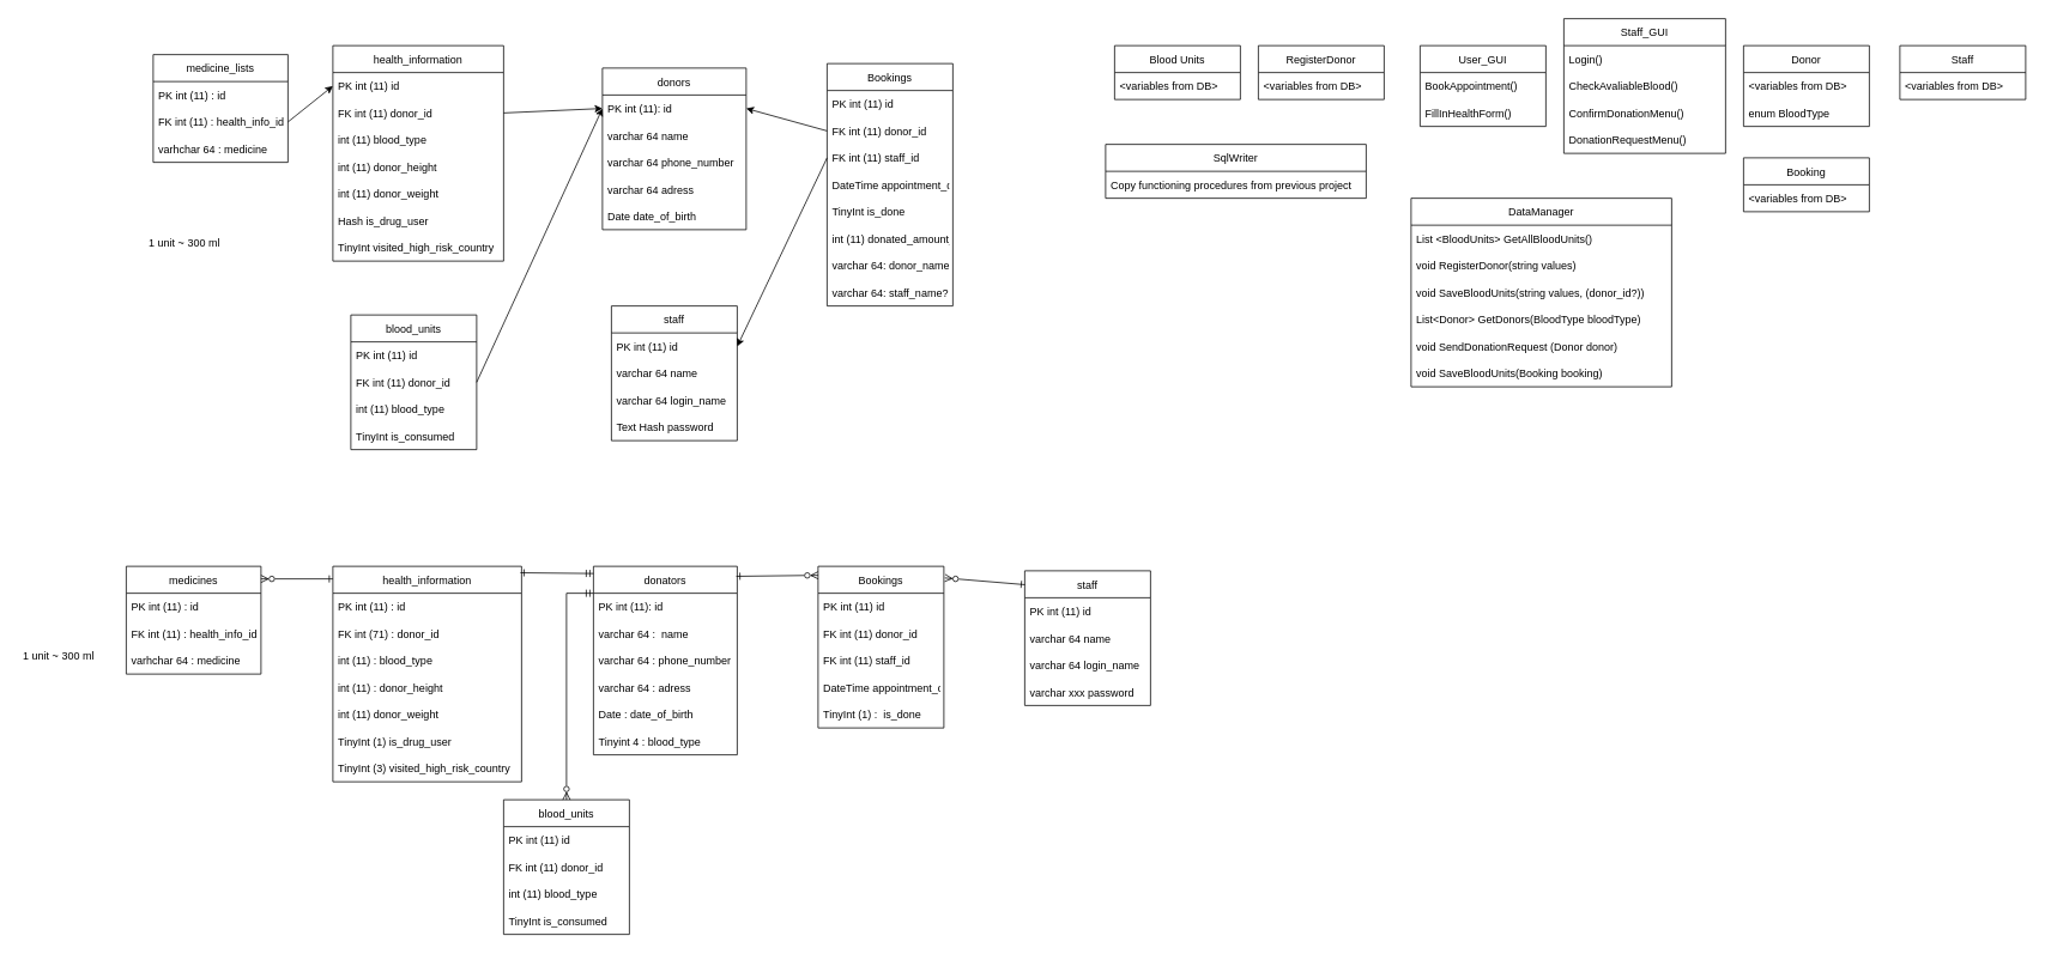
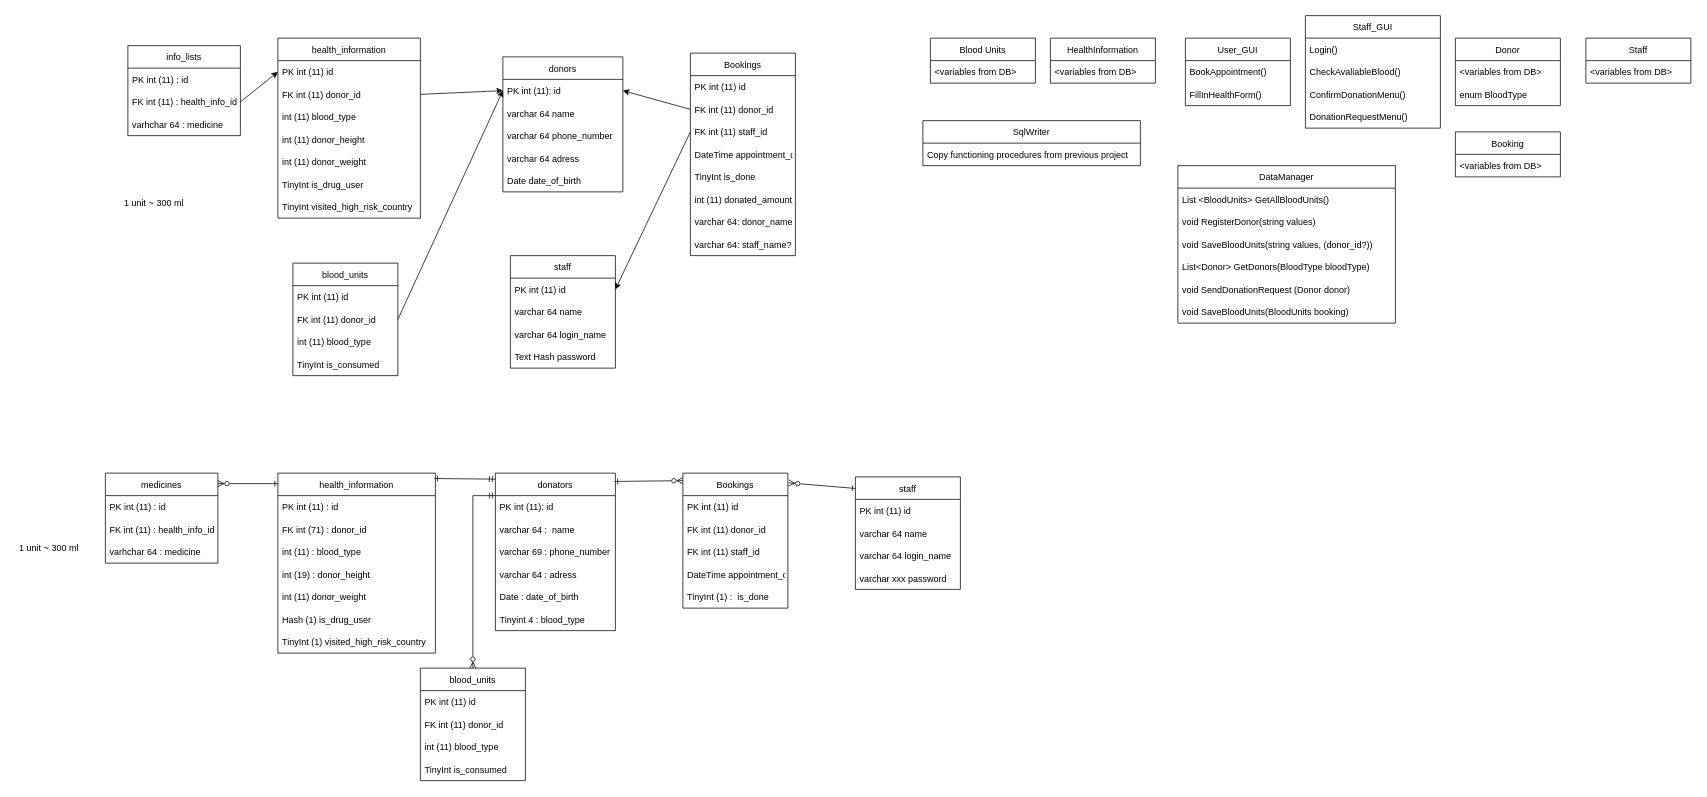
- <mxCell id="99" value="RegisterDonor" style="swimlane;fontStyle=0;childLayout=stackLayout;horizontal=1;startSize=30;horizontalStack=0;resizeParent=1;resizeParentMax=0;resizeLast=0;collapsible=1;marginBottom=0;" parent="1" vertex="1"><mxGeometry x="1400" y="50" width="140" height="60" as="geometry" /></mxCell>
+ <mxCell id="99" value="HealthInformation" style="swimlane;fontStyle=0;childLayout=stackLayout;horizontal=1;startSize=30;horizontalStack=0;resizeParent=1;resizeParentMax=0;resizeLast=0;collapsible=1;marginBottom=0;" parent="1" vertex="1"><mxGeometry x="1400" y="50" width="140" height="60" as="geometry" /></mxCell>
- <mxCell id="29" value="medicine_lists" style="swimlane;fontStyle=0;childLayout=stackLayout;horizontal=1;startSize=30;horizontalStack=0;resizeParent=1;resizeParentMax=0;resizeLast=0;collapsible=1;marginBottom=0;" parent="1" vertex="1"><mxGeometry x="170" y="60" width="150" height="120" as="geometry" /></mxCell>
+ <mxCell id="29" value="info_lists" style="swimlane;fontStyle=0;childLayout=stackLayout;horizontal=1;startSize=30;horizontalStack=0;resizeParent=1;resizeParentMax=0;resizeLast=0;collapsible=1;marginBottom=0;" parent="1" vertex="1"><mxGeometry x="170" y="60" width="150" height="120" as="geometry" /></mxCell>
- <mxCell id="8" value="Hash is_drug_user" style="text;strokeColor=none;fillColor=none;align=left;verticalAlign=middle;spacingLeft=4;spacingRight=4;overflow=hidden;points=[[0,0.5],[1,0.5]];portConstraint=eastwest;rotatable=0;" parent="2" vertex="1"><mxGeometry y="180" width="190" height="30" as="geometry" /></mxCell>
+ <mxCell id="8" value="TinyInt is_drug_user" style="text;strokeColor=none;fillColor=none;align=left;verticalAlign=middle;spacingLeft=4;spacingRight=4;overflow=hidden;points=[[0,0.5],[1,0.5]];portConstraint=eastwest;rotatable=0;" parent="2" vertex="1"><mxGeometry y="180" width="190" height="30" as="geometry" /></mxCell>
- <mxCell id="113" value="void SaveBloodUnits(Booking booking)" style="text;strokeColor=none;fillColor=none;align=left;verticalAlign=middle;spacingLeft=4;spacingRight=4;overflow=hidden;points=[[0,0.5],[1,0.5]];portConstraint=eastwest;rotatable=0;" parent="107" vertex="1"><mxGeometry y="180" width="290" height="30" as="geometry" /></mxCell>
+ <mxCell id="113" value="void SaveBloodUnits(BloodUnits booking)" style="text;strokeColor=none;fillColor=none;align=left;verticalAlign=middle;spacingLeft=4;spacingRight=4;overflow=hidden;points=[[0,0.5],[1,0.5]];portConstraint=eastwest;rotatable=0;" parent="107" vertex="1"><mxGeometry y="180" width="290" height="30" as="geometry" /></mxCell>
- <mxCell id="64" value="varchar 64 : phone_number" style="text;strokeColor=none;fillColor=none;align=left;verticalAlign=middle;spacingLeft=4;spacingRight=4;overflow=hidden;points=[[0,0.5],[1,0.5]];portConstraint=eastwest;rotatable=0;" parent="61" vertex="1"><mxGeometry y="90" width="160" height="30" as="geometry" /></mxCell>
+ <mxCell id="64" value="varchar 69 : phone_number" style="text;strokeColor=none;fillColor=none;align=left;verticalAlign=middle;spacingLeft=4;spacingRight=4;overflow=hidden;points=[[0,0.5],[1,0.5]];portConstraint=eastwest;rotatable=0;" parent="61" vertex="1"><mxGeometry y="90" width="160" height="30" as="geometry" /></mxCell>
- <mxCell id="57" value="int (11) : donor_height" style="text;strokeColor=none;fillColor=none;align=left;verticalAlign=middle;spacingLeft=4;spacingRight=4;overflow=hidden;points=[[0,0.5],[1,0.5]];portConstraint=eastwest;rotatable=0;" parent="53" vertex="1"><mxGeometry y="120" width="210" height="30" as="geometry" /></mxCell>
+ <mxCell id="57" value="int (19) : donor_height" style="text;strokeColor=none;fillColor=none;align=left;verticalAlign=middle;spacingLeft=4;spacingRight=4;overflow=hidden;points=[[0,0.5],[1,0.5]];portConstraint=eastwest;rotatable=0;" parent="53" vertex="1"><mxGeometry y="120" width="210" height="30" as="geometry" /></mxCell>
- <mxCell id="59" value="TinyInt (1) is_drug_user" style="text;strokeColor=none;fillColor=none;align=left;verticalAlign=middle;spacingLeft=4;spacingRight=4;overflow=hidden;points=[[0,0.5],[1,0.5]];portConstraint=eastwest;rotatable=0;" parent="53" vertex="1"><mxGeometry y="180" width="210" height="30" as="geometry" /></mxCell>
+ <mxCell id="59" value="Hash (1) is_drug_user" style="text;strokeColor=none;fillColor=none;align=left;verticalAlign=middle;spacingLeft=4;spacingRight=4;overflow=hidden;points=[[0,0.5],[1,0.5]];portConstraint=eastwest;rotatable=0;" parent="53" vertex="1"><mxGeometry y="180" width="210" height="30" as="geometry" /></mxCell>
- <mxCell id="60" value="TinyInt (3) visited_high_risk_country" style="text;strokeColor=none;fillColor=none;align=left;verticalAlign=middle;spacingLeft=4;spacingRight=4;overflow=hidden;points=[[0,0.5],[1,0.5]];portConstraint=eastwest;rotatable=0;" parent="53" vertex="1"><mxGeometry y="210" width="210" height="30" as="geometry" /></mxCell>
+ <mxCell id="60" value="TinyInt (1) visited_high_risk_country" style="text;strokeColor=none;fillColor=none;align=left;verticalAlign=middle;spacingLeft=4;spacingRight=4;overflow=hidden;points=[[0,0.5],[1,0.5]];portConstraint=eastwest;rotatable=0;" parent="53" vertex="1"><mxGeometry y="210" width="210" height="30" as="geometry" /></mxCell>
